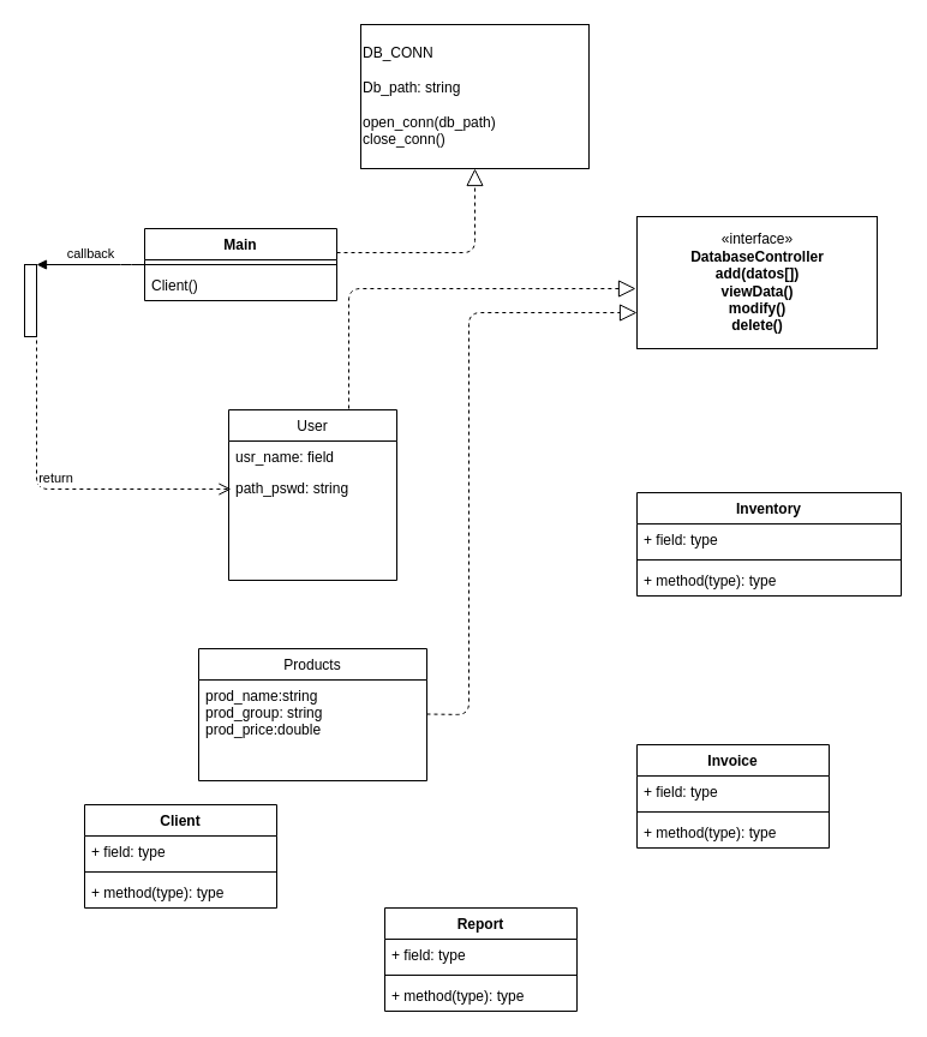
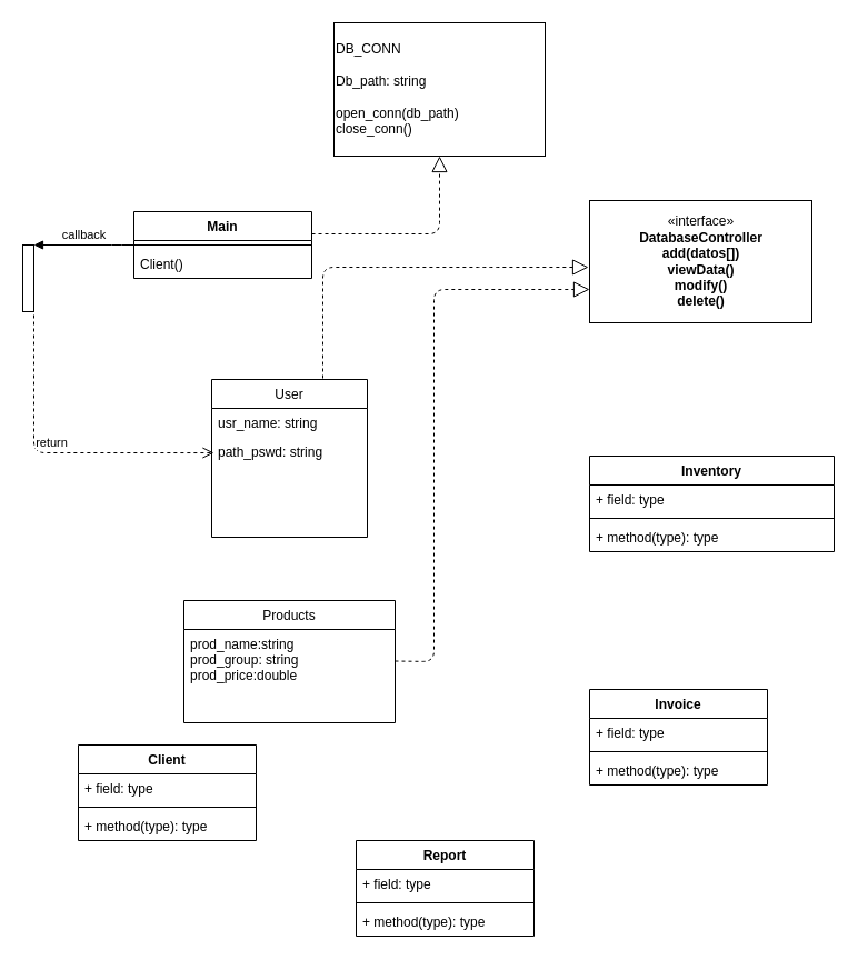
- <mxCell id="4" value="usr_name: field" style="text;strokeColor=none;fillColor=none;align=left;verticalAlign=top;spacingLeft=4;spacingRight=4;overflow=hidden;rotatable=0;points=[[0,0.5],[1,0.5]];portConstraint=eastwest;" parent="3" vertex="1"><mxGeometry y="26" width="140" height="26" as="geometry" /></mxCell>
+ <mxCell id="4" value="usr_name: string" style="text;strokeColor=none;fillColor=none;align=left;verticalAlign=top;spacingLeft=4;spacingRight=4;overflow=hidden;rotatable=0;points=[[0,0.5],[1,0.5]];portConstraint=eastwest;" parent="3" vertex="1"><mxGeometry y="26" width="140" height="26" as="geometry" /></mxCell>
